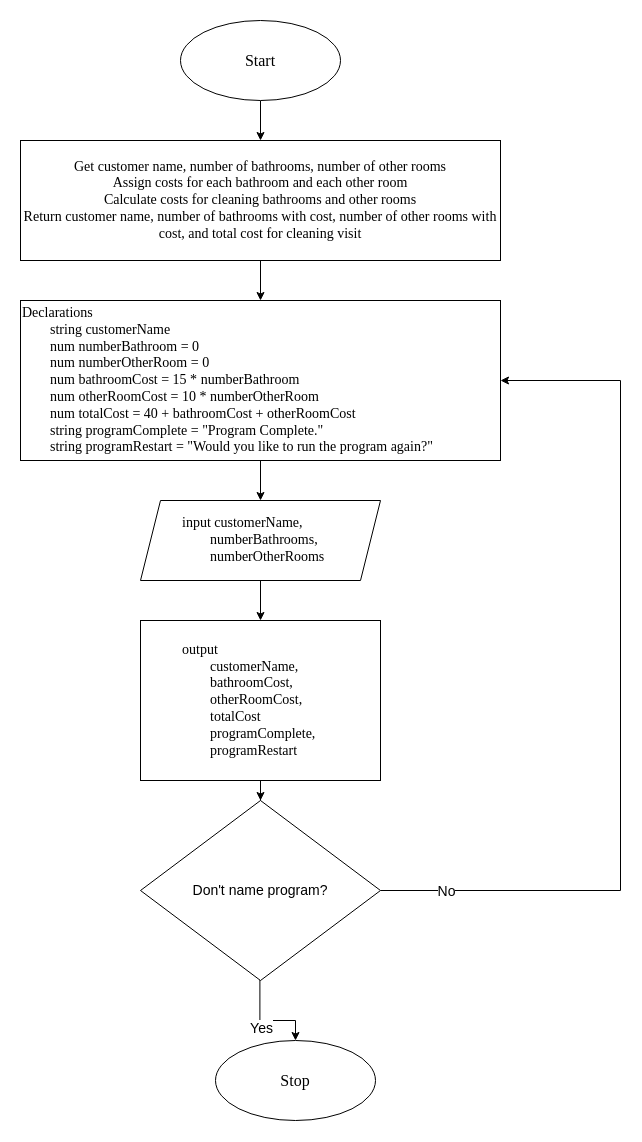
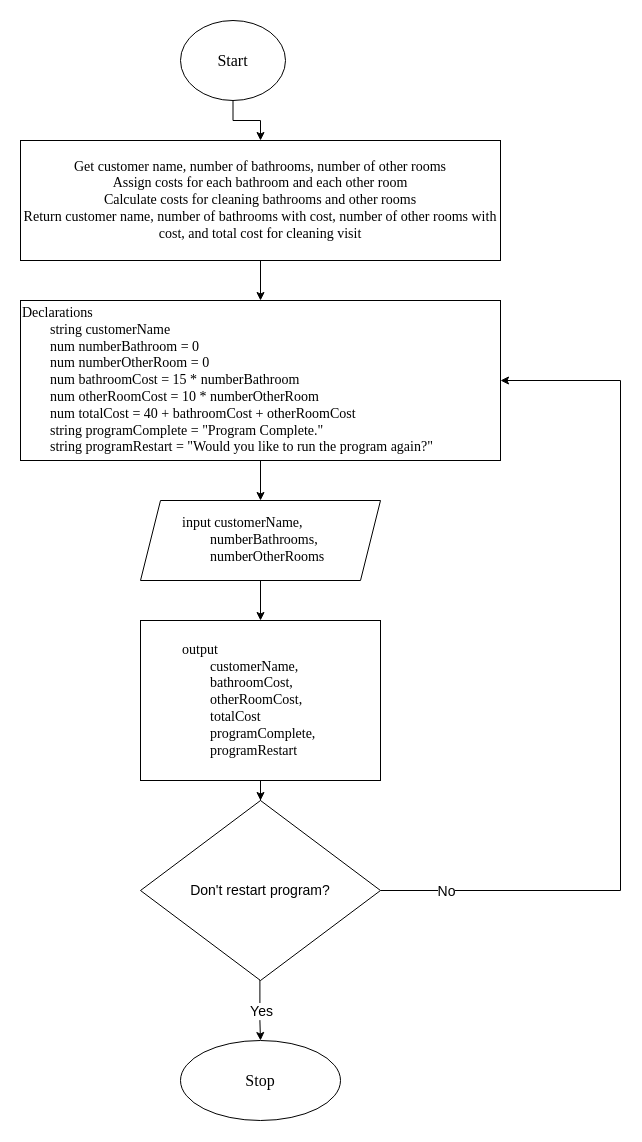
- <mxCell id="3" value="&lt;p&gt;&lt;font style=&quot;font-size: 16px;&quot; face=&quot;Tahoma&quot;&gt;Start&lt;/font&gt;&lt;/p&gt;" style="ellipse;whiteSpace=wrap;html=1;shadow=0;" vertex="1" parent="1"><mxGeometry x="180" width="160" height="80" as="geometry" y="20" /></mxCell>
+ <mxCell id="3" value="&lt;p&gt;&lt;font style=&quot;font-size: 16px;&quot; face=&quot;Tahoma&quot;&gt;Start&lt;/font&gt;&lt;/p&gt;" style="ellipse;whiteSpace=wrap;html=1;shadow=0;" vertex="1" parent="1"><mxGeometry x="180" y="20" width="105" height="80" as="geometry" /></mxCell>
- <mxCell id="18" value="&lt;font style=&quot;font-size: 14px;&quot;&gt;Don't name program?&lt;/font&gt;" style="rhombus;whiteSpace=wrap;html=1;" vertex="1" parent="1"><mxGeometry x="140" y="800" width="240" height="180" as="geometry" /></mxCell>
+ <mxCell id="18" value="&lt;font style=&quot;font-size: 14px;&quot;&gt;Don't restart program?&lt;/font&gt;" style="rhombus;whiteSpace=wrap;html=1;" vertex="1" parent="1"><mxGeometry x="140" y="800" width="240" height="180" as="geometry" /></mxCell>
- <mxCell id="11" value="&lt;font face=&quot;Tahoma&quot;&gt;&lt;span style=&quot;font-size: 16px;&quot;&gt;Stop&lt;/span&gt;&lt;/font&gt;" style="ellipse;whiteSpace=wrap;html=1;shadow=0;" vertex="1" parent="1"><mxGeometry x="215" y="1040" width="160" height="80" as="geometry" /></mxCell>
+ <mxCell id="11" value="&lt;font face=&quot;Tahoma&quot;&gt;&lt;span style=&quot;font-size: 16px;&quot;&gt;Stop&lt;/span&gt;&lt;/font&gt;" style="ellipse;whiteSpace=wrap;html=1;shadow=0;" vertex="1" parent="1"><mxGeometry x="180" y="1040" width="160" height="80" as="geometry" /></mxCell>
